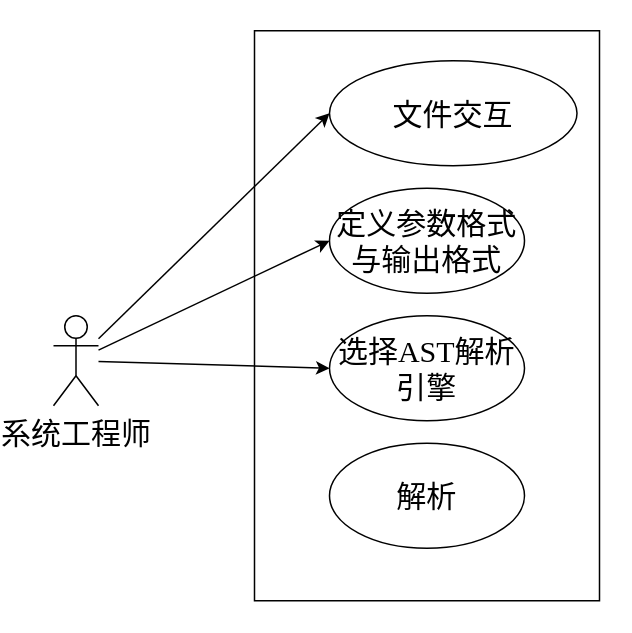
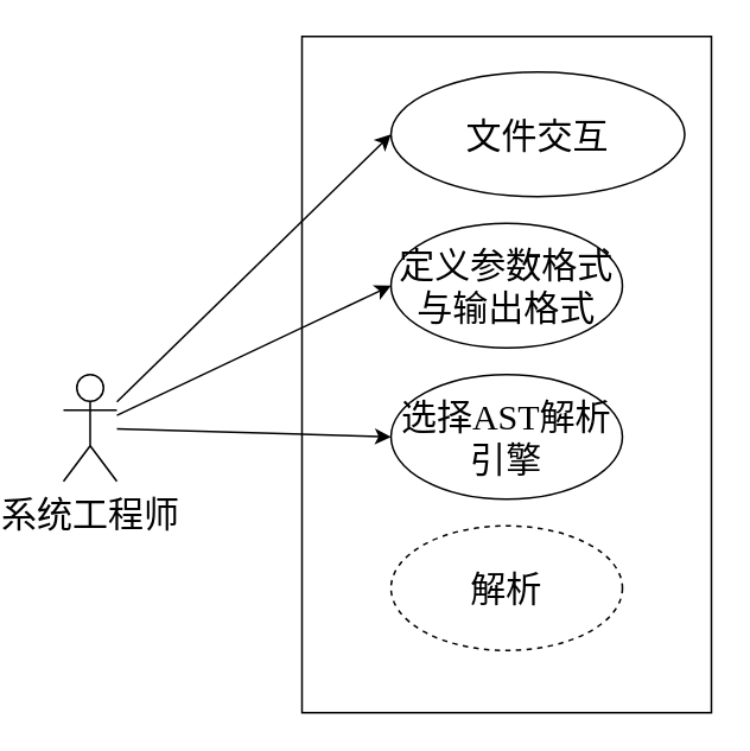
- <mxCell id="10" value="解析" style="ellipse;whiteSpace=wrap;html=1;fontFamily=宋体;fontSize=20;" vertex="1" parent="1"><mxGeometry x="204" y="295" width="130" height="70" as="geometry" /></mxCell>
+ <mxCell id="10" value="解析" style="ellipse;whiteSpace=wrap;html=1;fontFamily=宋体;fontSize=20;dashed=1;" vertex="1" parent="1"><mxGeometry x="204" y="295" width="130" height="70" as="geometry" /></mxCell>
